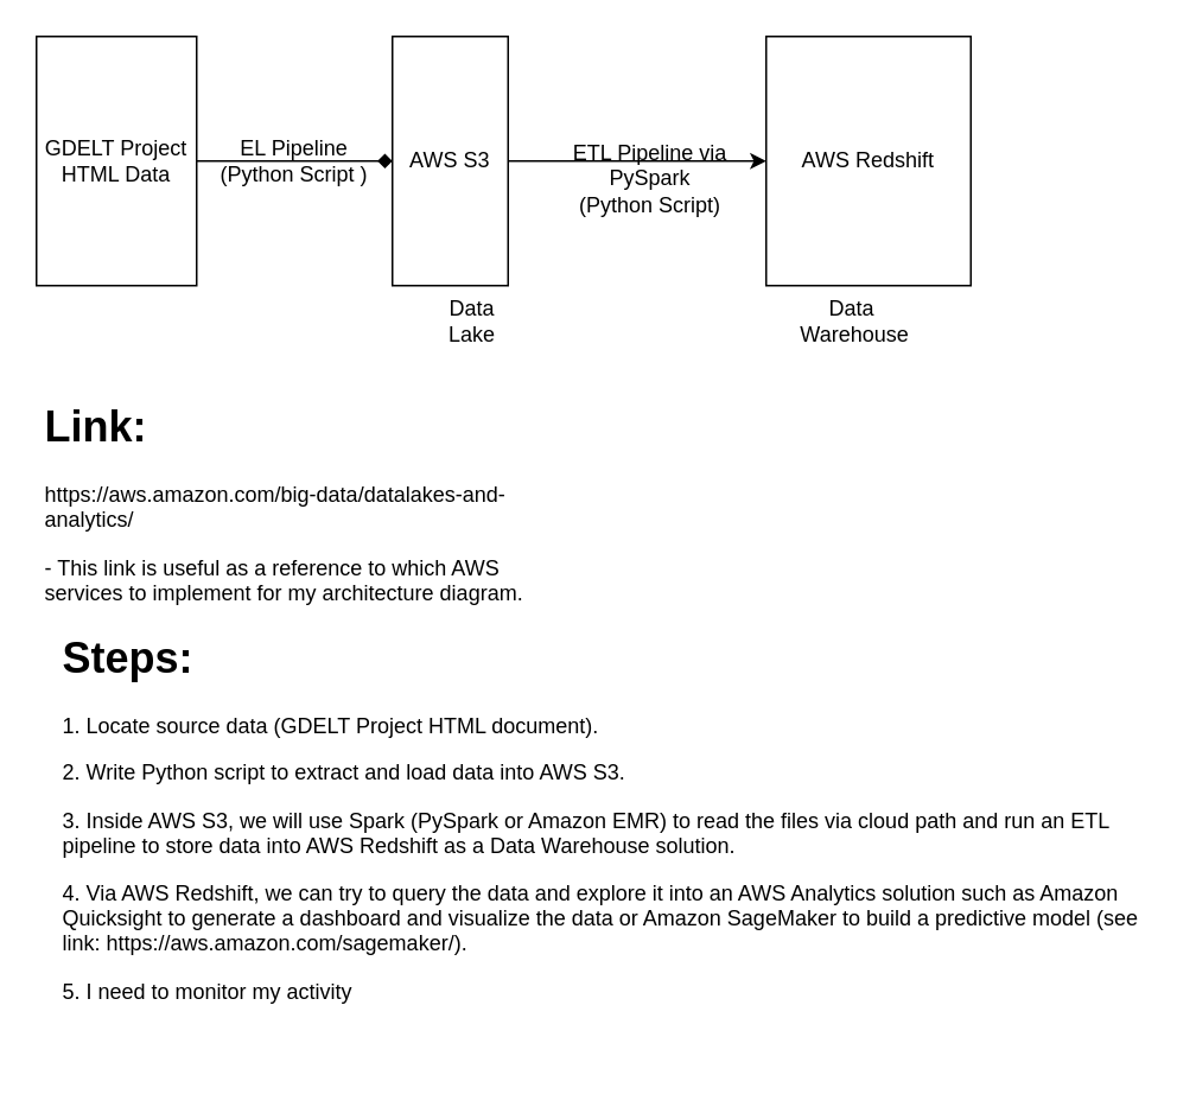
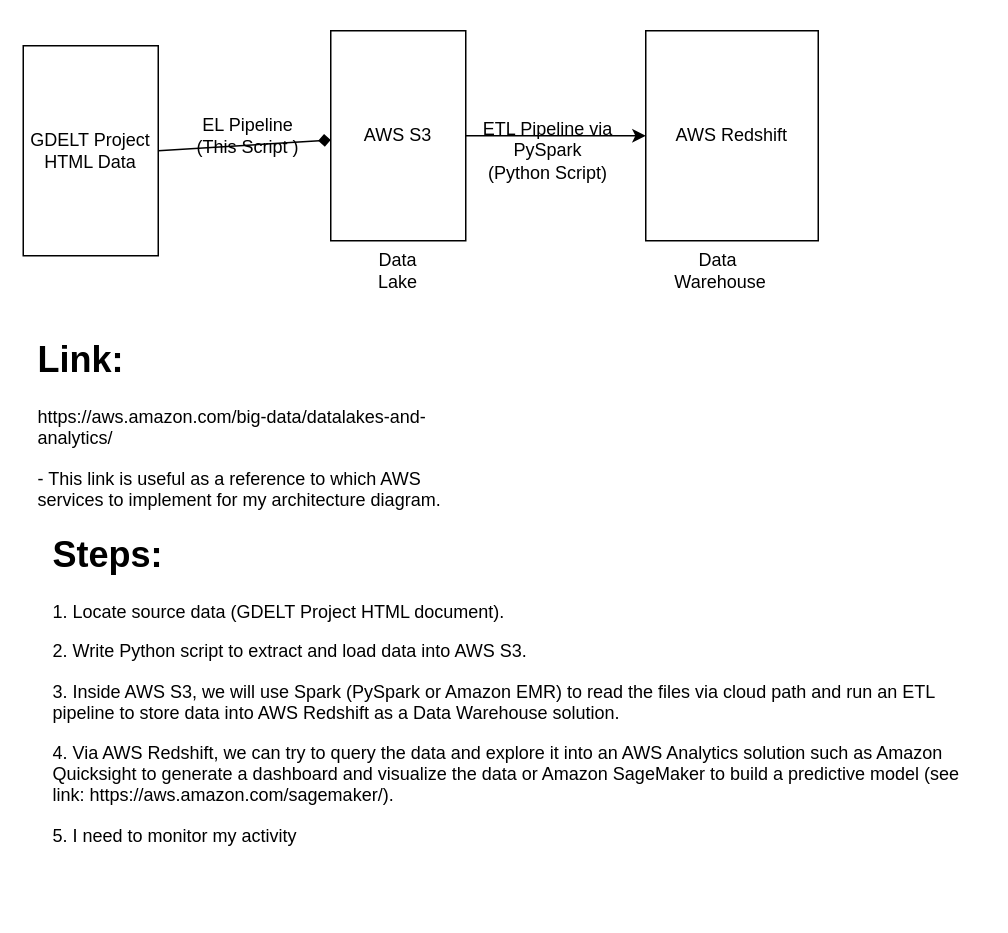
- <mxCell id="2" value="GDELT Project &lt;br&gt;HTML Data" style="rounded=0;whiteSpace=wrap;html=1;" vertex="1" parent="1"><mxGeometry x="20" y="20" width="90" height="140" as="geometry" /></mxCell>
+ <mxCell id="2" value="GDELT Project &lt;br&gt;HTML Data" style="rounded=0;whiteSpace=wrap;html=1;" vertex="1" parent="1"><mxGeometry x="15" y="30" width="90" height="140" as="geometry" /></mxCell>
- <mxCell id="8" value="EL Pipeline (Python Script )" style="text;html=1;strokeColor=none;fillColor=none;align=center;verticalAlign=middle;whiteSpace=wrap;rounded=0;" vertex="1" parent="1"><mxGeometry x="120" y="80" width="90" height="20" as="geometry" /></mxCell>
+ <mxCell id="8" value="EL Pipeline (This Script )" style="text;html=1;strokeColor=none;fillColor=none;align=center;verticalAlign=middle;whiteSpace=wrap;rounded=0;" vertex="1" parent="1"><mxGeometry x="120" y="80" width="90" height="20" as="geometry" /></mxCell>
- <mxCell id="3" value="AWS S3" style="rounded=0;whiteSpace=wrap;html=1;" vertex="1" parent="1"><mxGeometry x="220" y="20" width="65" height="140" as="geometry" /></mxCell>
+ <mxCell id="3" value="AWS S3" style="rounded=0;whiteSpace=wrap;html=1;" vertex="1" parent="1"><mxGeometry x="220" y="20" width="90" height="140" as="geometry" /></mxCell>
